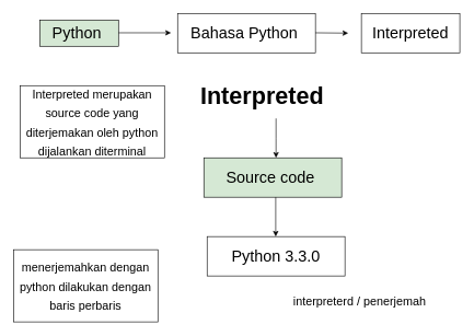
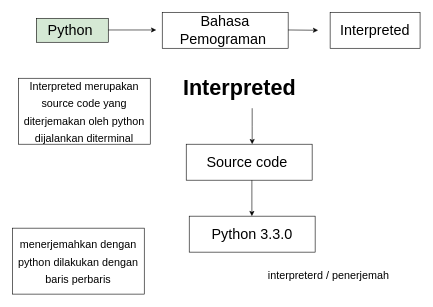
- <mxCell id="4" value="Bahasa Python&amp;nbsp;" style="rounded=0;whiteSpace=wrap;html=1;fontSize=24;" vertex="1" parent="1"><mxGeometry x="270" y="20" width="210" height="60" as="geometry" /></mxCell>
+ <mxCell id="4" value="Bahasa Pemograman&amp;nbsp;" style="rounded=0;whiteSpace=wrap;html=1;fontSize=24;" vertex="1" parent="1"><mxGeometry x="270" y="20" width="210" height="60" as="geometry" /></mxCell>
- <mxCell id="10" value="Source code&amp;nbsp;" style="rounded=0;whiteSpace=wrap;html=1;fontSize=24;fillColor=#d5e8d4;" vertex="1" parent="1"><mxGeometry x="310" y="240" width="210" height="60" as="geometry" /></mxCell>
+ <mxCell id="10" value="Source code&amp;nbsp;" style="rounded=0;whiteSpace=wrap;html=1;fontSize=24;" vertex="1" parent="1"><mxGeometry x="310" y="240" width="210" height="60" as="geometry" /></mxCell>
